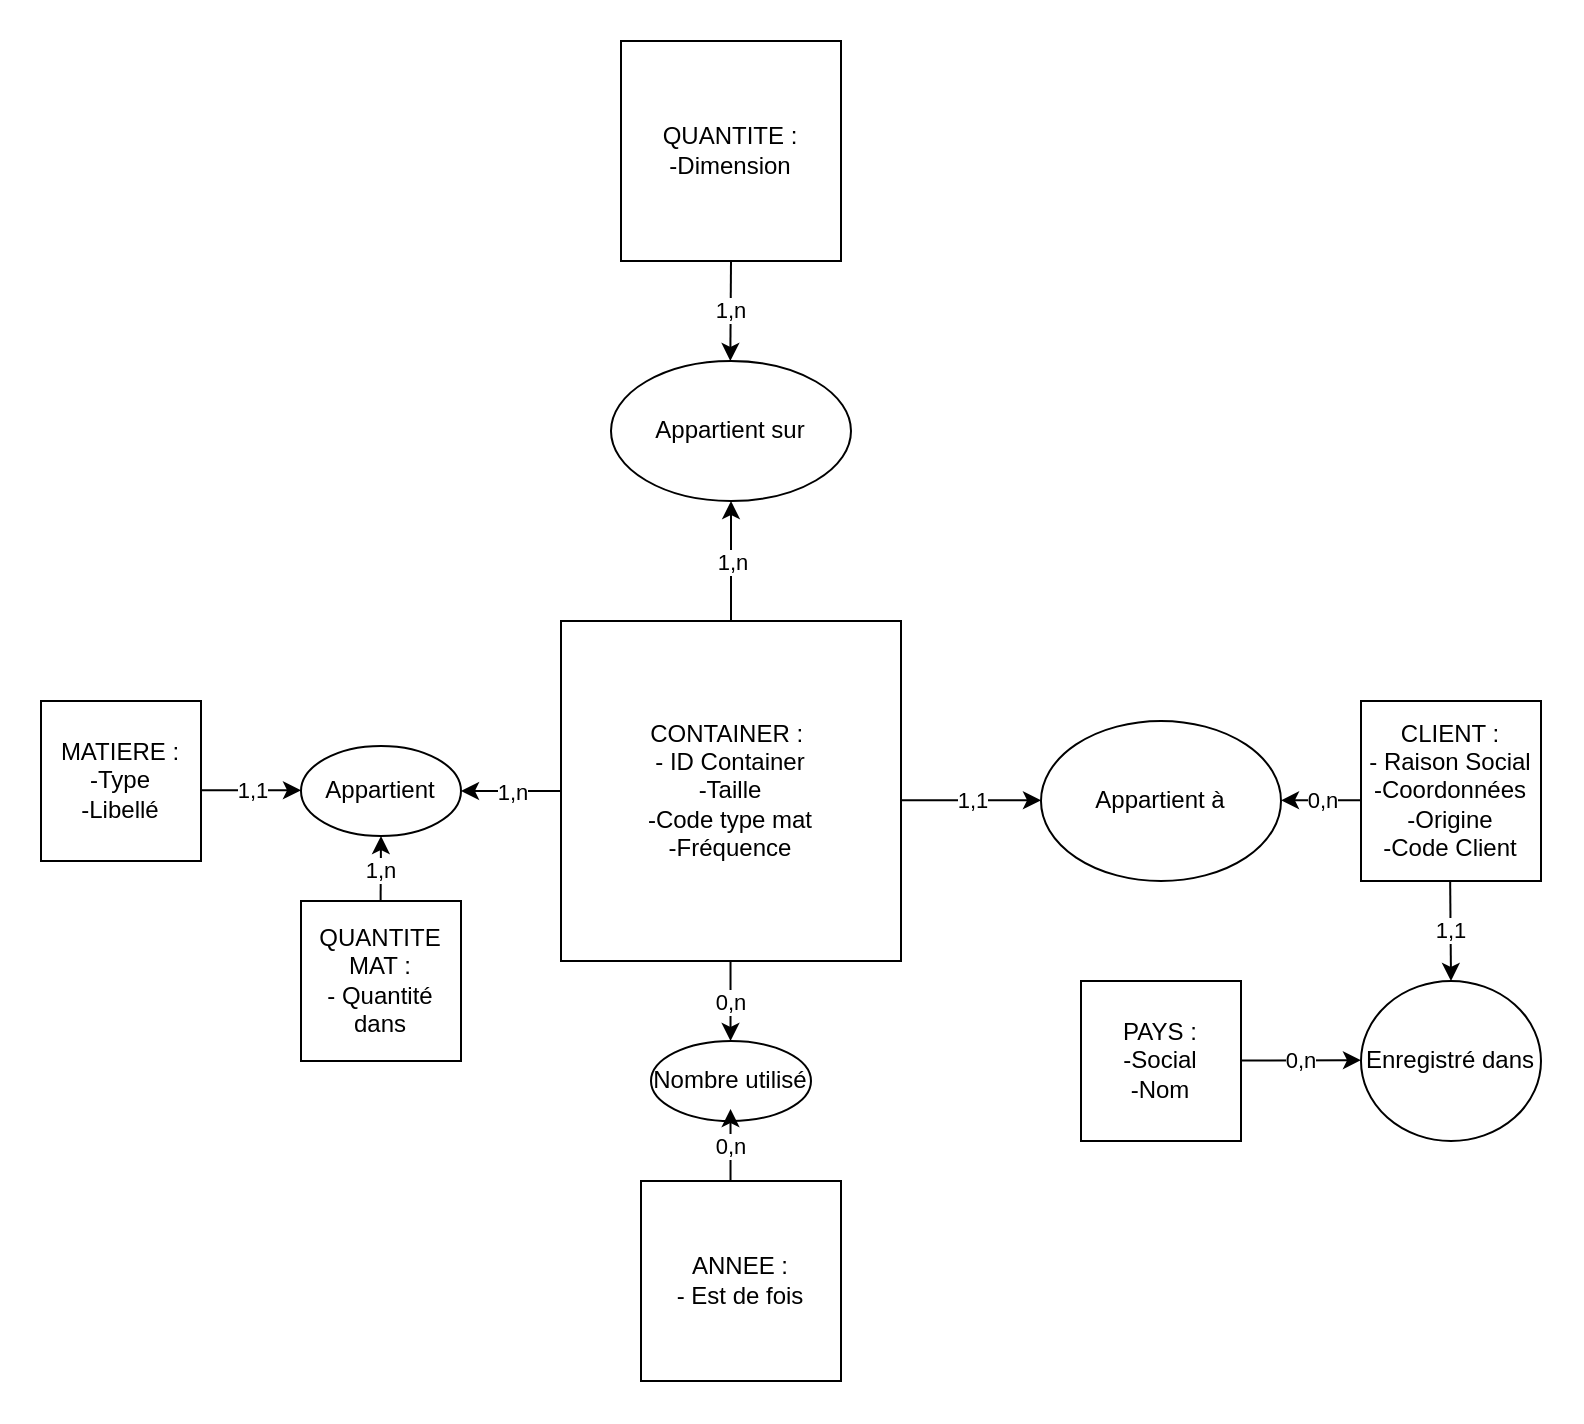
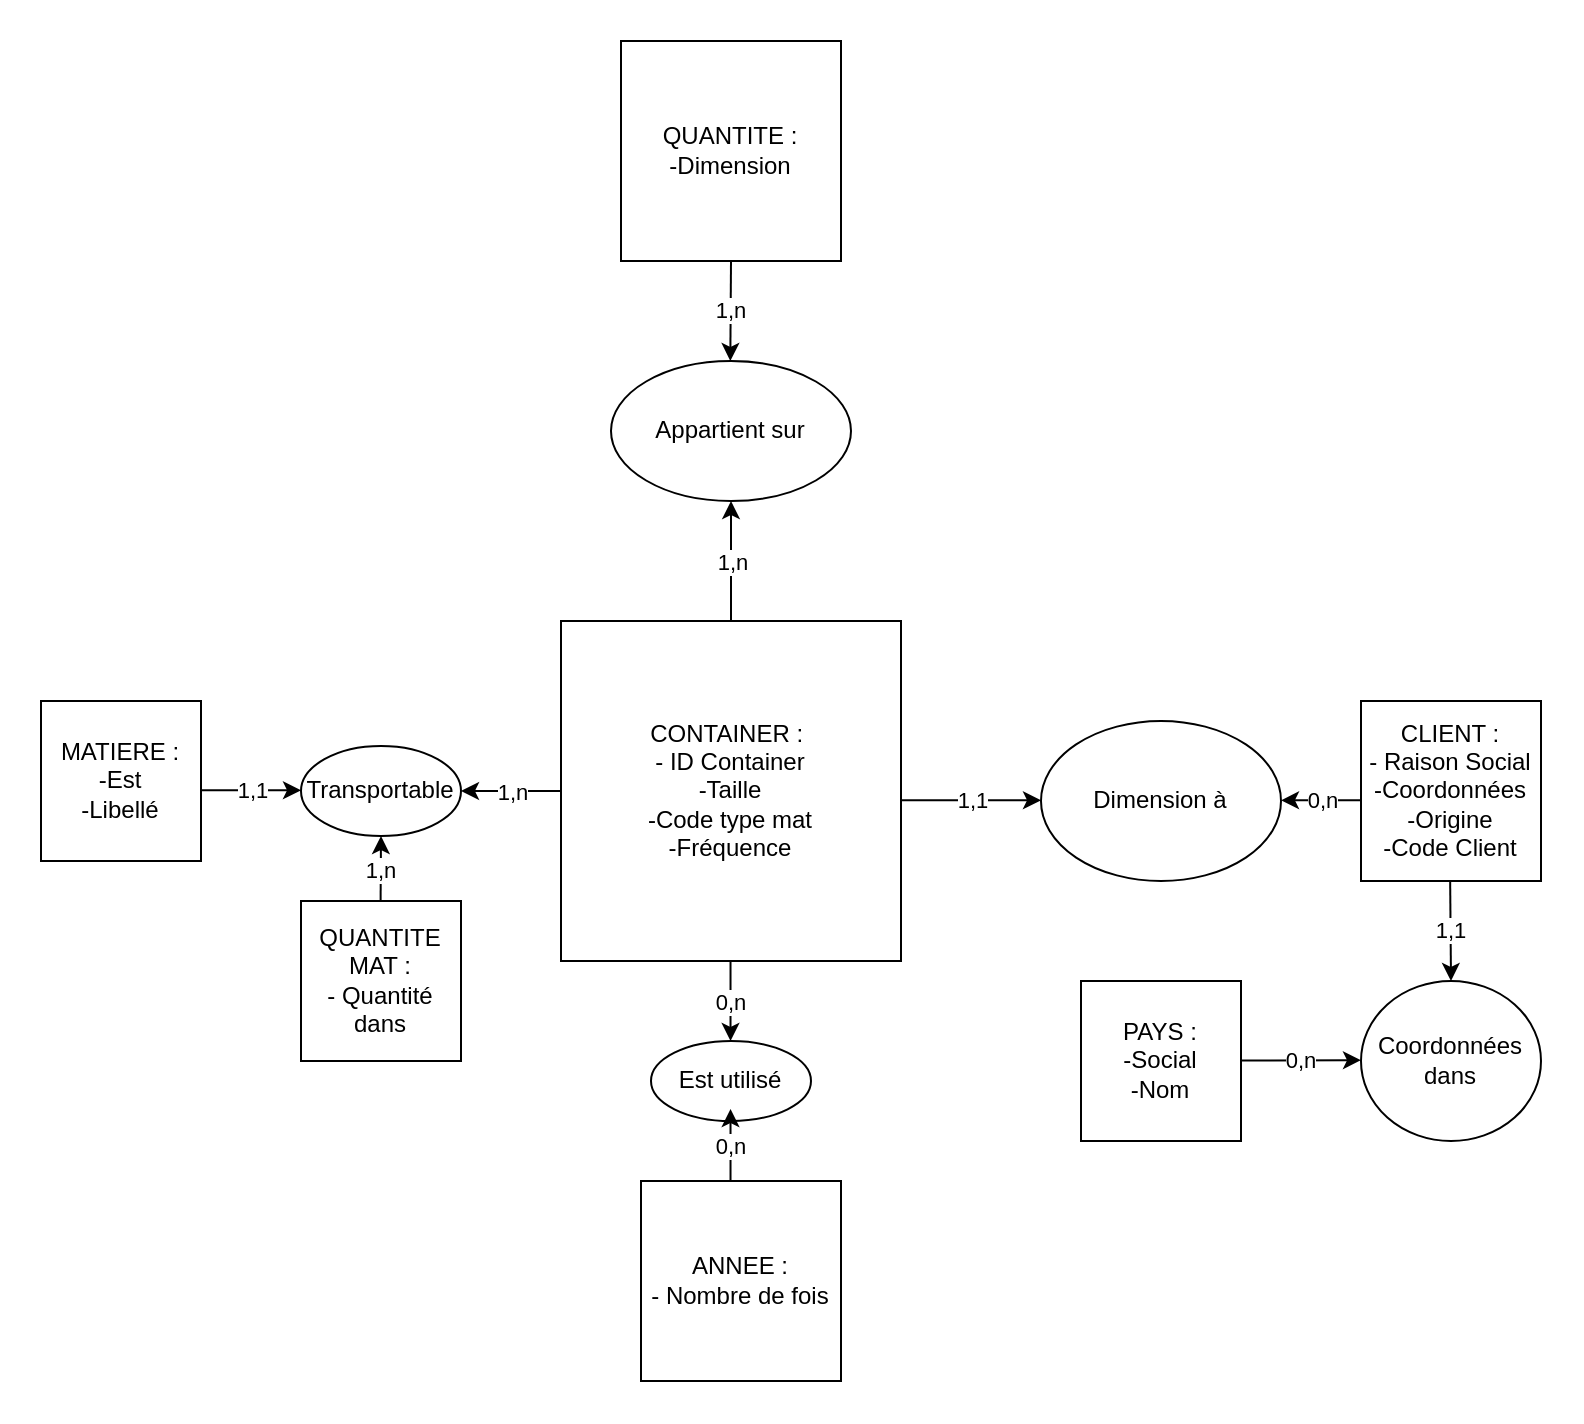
- <mxCell id="21" value="MATIERE :&lt;br&gt;-Type&lt;br&gt;-Libellé" style="whiteSpace=wrap;html=1;aspect=fixed;" parent="1" vertex="1"><mxGeometry x="20" y="350" width="80" height="80" as="geometry" /></mxCell>
+ <mxCell id="21" value="MATIERE :&lt;br&gt;-Est&lt;br&gt;-Libellé" style="whiteSpace=wrap;html=1;aspect=fixed;" parent="1" vertex="1"><mxGeometry x="20" y="350" width="80" height="80" as="geometry" /></mxCell>
- <mxCell id="22" value="Appartient" style="ellipse;whiteSpace=wrap;html=1;" parent="1" vertex="1"><mxGeometry x="150" y="372.5" width="80" height="45" as="geometry" /></mxCell>
+ <mxCell id="22" value="Transportable" style="ellipse;whiteSpace=wrap;html=1;" parent="1" vertex="1"><mxGeometry x="150" y="372.5" width="80" height="45" as="geometry" /></mxCell>
- <mxCell id="10" value="Appartient à" style="ellipse;whiteSpace=wrap;html=1;" parent="1" vertex="1"><mxGeometry x="520" y="360" width="120" height="80" as="geometry" /></mxCell>
+ <mxCell id="10" value="Dimension à" style="ellipse;whiteSpace=wrap;html=1;" parent="1" vertex="1"><mxGeometry x="520" y="360" width="120" height="80" as="geometry" /></mxCell>
- <mxCell id="16" value="Enregistré dans" style="ellipse;whiteSpace=wrap;html=1;" parent="1" vertex="1"><mxGeometry x="680" y="490" width="90" height="80" as="geometry" /></mxCell>
+ <mxCell id="16" value="Coordonnées dans" style="ellipse;whiteSpace=wrap;html=1;" parent="1" vertex="1"><mxGeometry x="680" y="490" width="90" height="80" as="geometry" /></mxCell>
- <mxCell id="31" value="Nombre utilisé" style="ellipse;whiteSpace=wrap;html=1;" parent="1" vertex="1"><mxGeometry x="325" y="520" width="80" height="40" as="geometry" /></mxCell>
+ <mxCell id="31" value="Est utilisé" style="ellipse;whiteSpace=wrap;html=1;" parent="1" vertex="1"><mxGeometry x="325" y="520" width="80" height="40" as="geometry" /></mxCell>
- <mxCell id="30" value="ANNEE :&lt;br&gt;- Est de fois" style="whiteSpace=wrap;html=1;aspect=fixed;" parent="1" vertex="1"><mxGeometry x="320" y="590" width="100" height="100" as="geometry" /></mxCell>
+ <mxCell id="30" value="ANNEE :&lt;br&gt;- Nombre de fois" style="whiteSpace=wrap;html=1;aspect=fixed;" parent="1" vertex="1"><mxGeometry x="320" y="590" width="100" height="100" as="geometry" /></mxCell>
